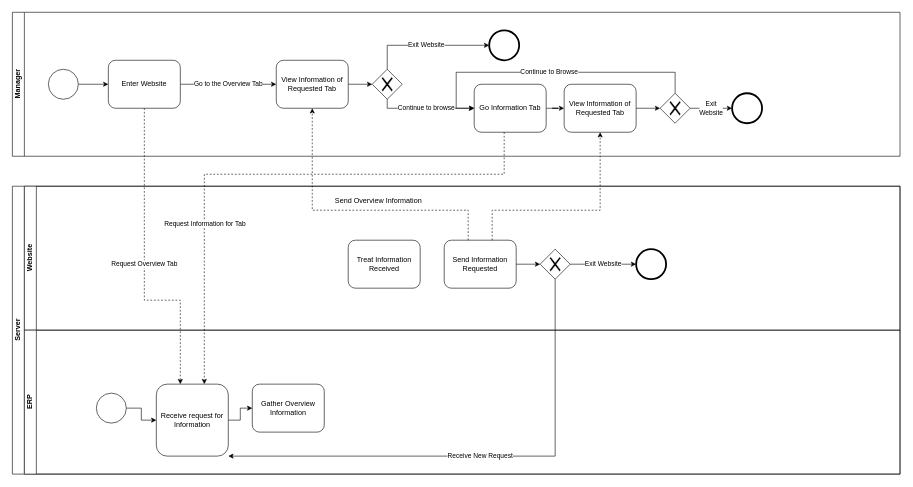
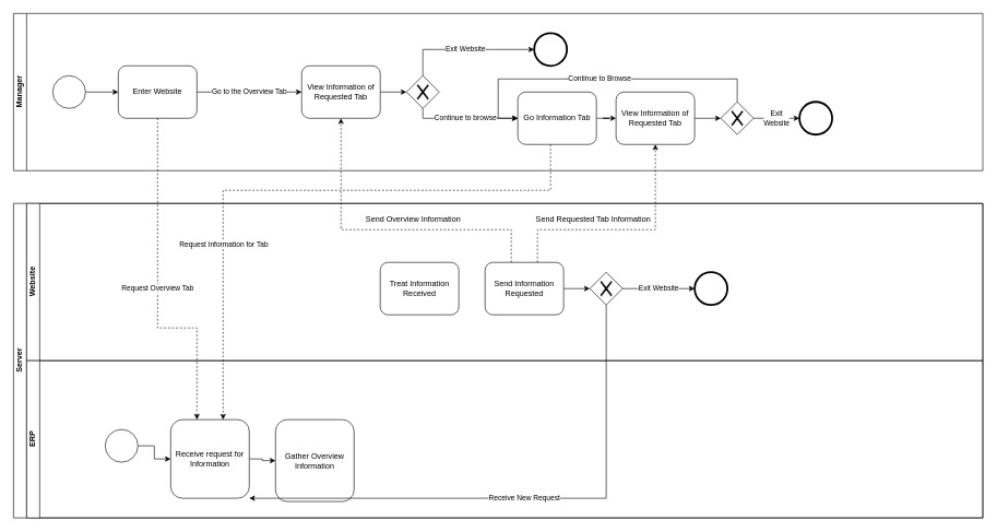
+ <mxCell id="24" value="Send Requested Tab Information" style="text;html=1;align=center;verticalAlign=middle;resizable=0;points=[];autosize=1;" vertex="1" parent="22"><mxGeometry x="770" y="14" width="190" height="20" as="geometry" /></mxCell>
- <mxCell id="32" value="Gather Overview Information" style="shape=ext;rounded=1;html=1;whiteSpace=wrap;" vertex="1" parent="31"><mxGeometry x="380" y="90" width="120" height="80" as="geometry" /></mxCell>
+ <mxCell id="32" value="Gather Overview Information" style="shape=ext;rounded=1;html=1;whiteSpace=wrap;" vertex="1" parent="31"><mxGeometry x="380" y="90" width="120" height="125" as="geometry" /></mxCell>
